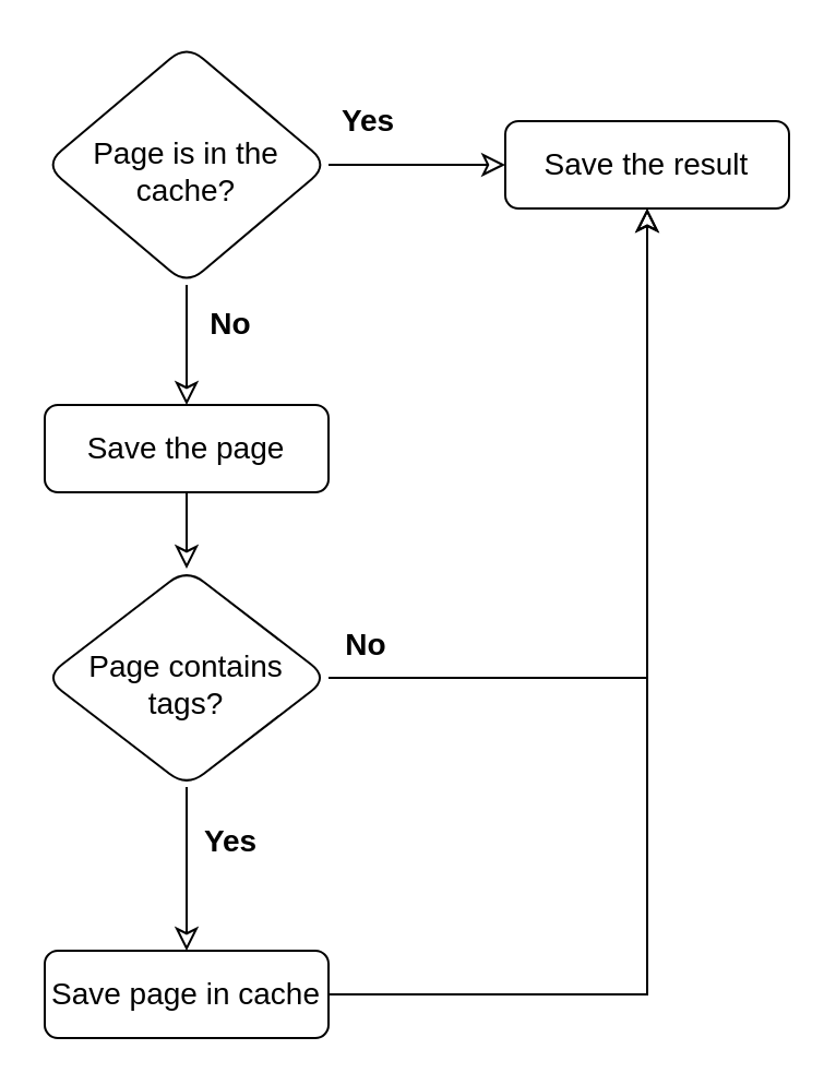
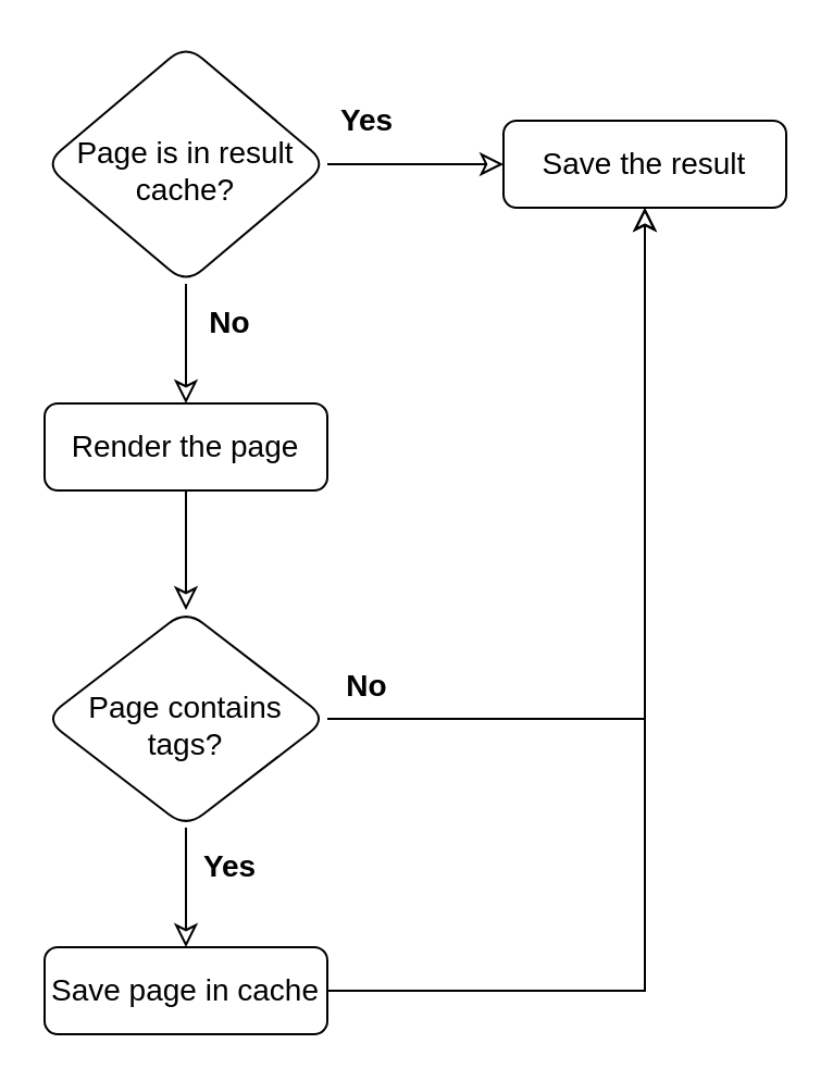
- <mxCell id="4" value="Page is in the cache?" style="rhombus;whiteSpace=wrap;html=1;shadow=0;fontFamily=Helvetica;fontSize=14;align=center;strokeWidth=1;spacing=6;spacingTop=6;rounded=1;" parent="1" vertex="1"><mxGeometry x="20" y="20" width="130" height="110" as="geometry" /></mxCell>
+ <mxCell id="4" value="Page is in result cache?" style="rhombus;whiteSpace=wrap;html=1;shadow=0;fontFamily=Helvetica;fontSize=14;align=center;strokeWidth=1;spacing=6;spacingTop=6;rounded=1;" parent="1" vertex="1"><mxGeometry x="20" y="20" width="130" height="110" as="geometry" /></mxCell>
- <mxCell id="8" value="Save the page" style="rounded=1;whiteSpace=wrap;html=1;fontSize=14;glass=0;strokeWidth=1;shadow=0;" parent="1" vertex="1"><mxGeometry x="20" y="185" width="130" height="40" as="geometry" /></mxCell>
+ <mxCell id="8" value="Render the page" style="rounded=1;whiteSpace=wrap;html=1;fontSize=14;glass=0;strokeWidth=1;shadow=0;" parent="1" vertex="1"><mxGeometry x="20" y="185" width="130" height="40" as="geometry" /></mxCell>
- <mxCell id="6" value="Page contains tags?" style="rhombus;whiteSpace=wrap;html=1;shadow=0;fontFamily=Helvetica;fontSize=14;align=center;strokeWidth=1;spacing=6;spacingTop=6;rounded=1;" parent="1" vertex="1"><mxGeometry x="20" y="260" width="130" height="100" as="geometry" /></mxCell>
+ <mxCell id="6" value="Page contains tags?" style="rhombus;whiteSpace=wrap;html=1;shadow=0;fontFamily=Helvetica;fontSize=14;align=center;strokeWidth=1;spacing=6;spacingTop=6;rounded=1;" parent="1" vertex="1"><mxGeometry x="20" y="280" width="130" height="100" as="geometry" /></mxCell>
